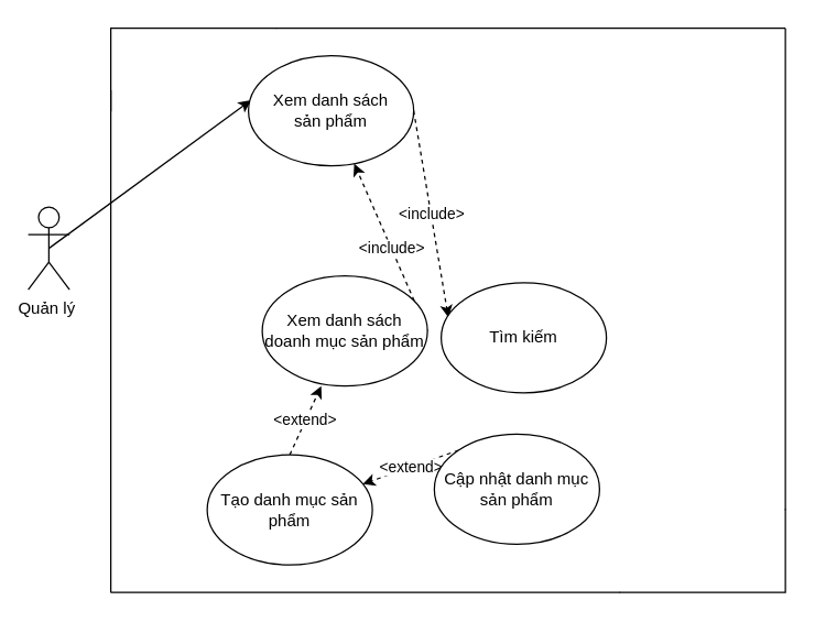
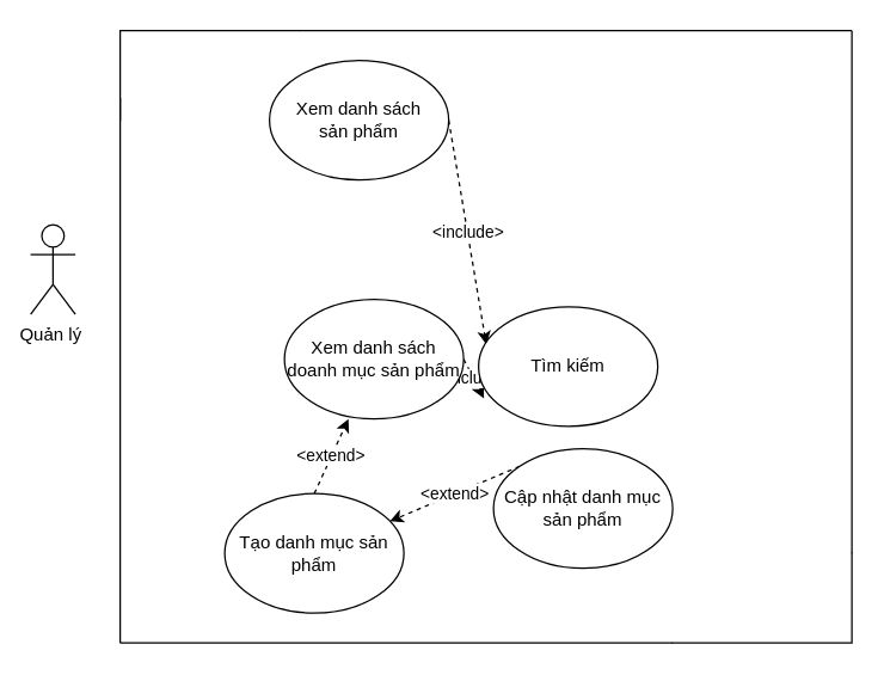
- <mxCell id="2" style="rounded=0;orthogonalLoop=1;jettySize=auto;html=1;exitX=0.5;exitY=0.5;exitDx=0;exitDy=0;exitPerimeter=0;entryX=0.015;entryY=0.405;entryDx=0;entryDy=0;entryPerimeter=0;" edge="1" parent="1" source="3" target="5"><mxGeometry relative="1" as="geometry" /></mxCell>
- <mxCell id="6" value="&amp;lt;include&amp;gt;" style="edgeStyle=none;rounded=0;orthogonalLoop=1;jettySize=auto;html=1;exitX=1;exitY=0.5;exitDx=0;exitDy=0;dashed=1;" edge="1" parent="1" source="7" target="5"><mxGeometry relative="1" as="geometry" /></mxCell>
+ <mxCell id="6" value="&amp;lt;include&amp;gt;" style="edgeStyle=none;rounded=0;orthogonalLoop=1;jettySize=auto;html=1;exitX=1;exitY=0.5;exitDx=0;exitDy=0;entryX=0.03;entryY=0.765;entryDx=0;entryDy=0;entryPerimeter=0;dashed=1;" edge="1" parent="1" source="7" target="8"><mxGeometry relative="1" as="geometry" /></mxCell>
- <mxCell id="12" value="Cập nhật danh mục sản phẩm" style="ellipse;whiteSpace=wrap;html=1;" vertex="1" parent="1"><mxGeometry x="315" y="315" width="120" height="80" as="geometry" /></mxCell>
+ <mxCell id="12" value="Cập nhật danh mục sản phẩm" style="ellipse;whiteSpace=wrap;html=1;" vertex="1" parent="1"><mxGeometry x="330" y="300" width="120" height="80" as="geometry" /></mxCell>
